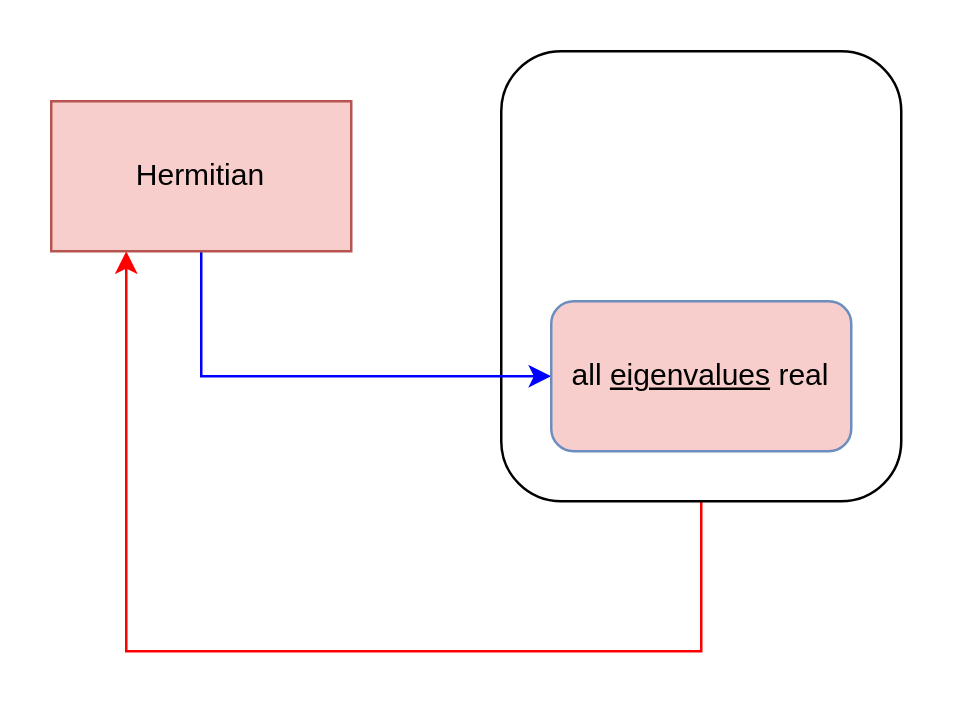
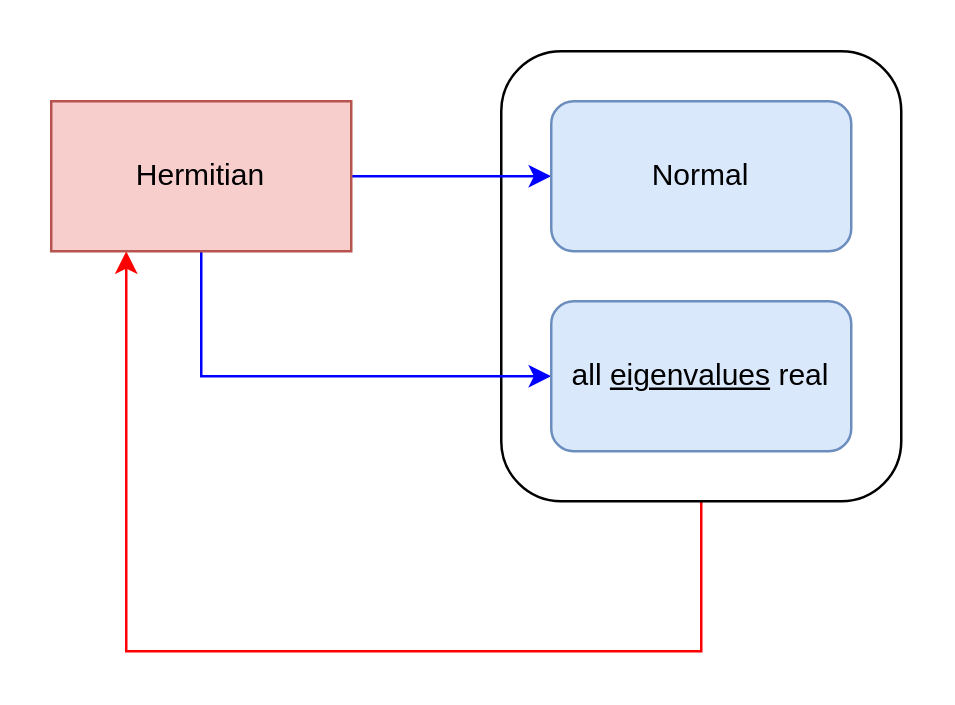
+ <mxCell id="4" value="" style="edgeStyle=orthogonalEdgeStyle;rounded=0;orthogonalLoop=1;jettySize=auto;html=1;strokeColor=#0000FF;" edge="1" parent="1" source="6" target="7"><mxGeometry relative="1" as="geometry" /></mxCell>
+ <mxCell id="7" value="Normal" style="whiteSpace=wrap;html=1;rounded=1;fillColor=#dae8fc;strokeColor=#6c8ebf;" vertex="1" parent="1"><mxGeometry x="220" y="40" width="120" height="60" as="geometry" /></mxCell>
- <mxCell id="8" value="all &lt;u&gt;eigenvalues&lt;/u&gt; real" style="whiteSpace=wrap;html=1;rounded=1;fillColor=#f8cecc;strokeColor=#6c8ebf;" vertex="1" parent="1"><mxGeometry x="220" y="120" width="120" height="60" as="geometry" /></mxCell>
+ <mxCell id="8" value="all &lt;u&gt;eigenvalues&lt;/u&gt; real" style="whiteSpace=wrap;html=1;rounded=1;fillColor=#dae8fc;strokeColor=#6c8ebf;" vertex="1" parent="1"><mxGeometry x="220" y="120" width="120" height="60" as="geometry" /></mxCell>
